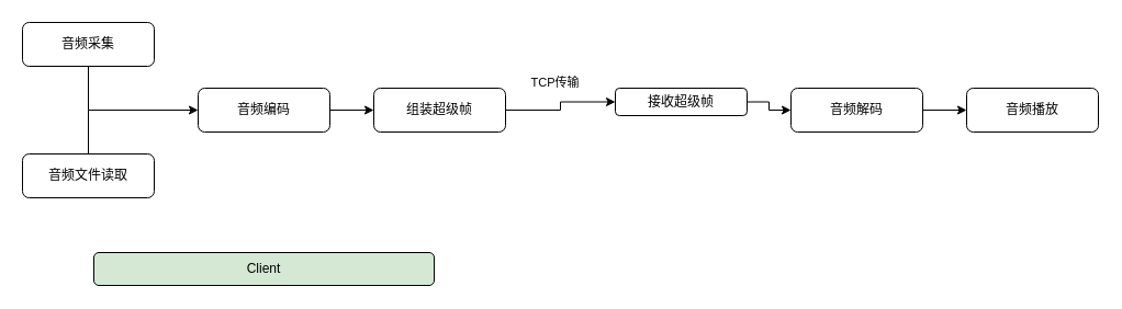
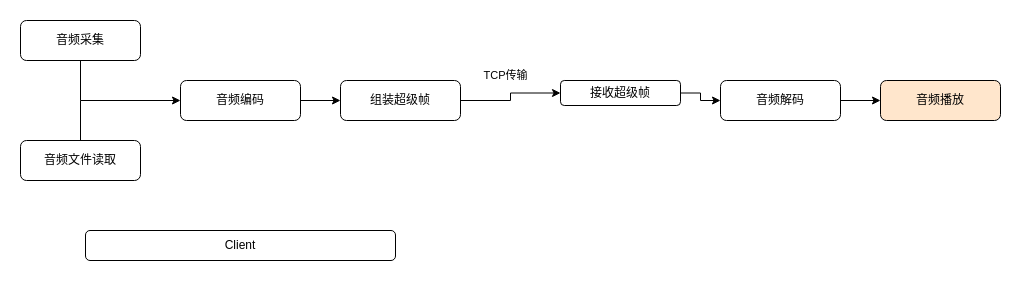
- <mxCell id="16" value="音频播放" style="rounded=1;whiteSpace=wrap;html=1;fontSize=12;glass=0;strokeWidth=1;shadow=0;" parent="1" vertex="1"><mxGeometry x="880" y="80" width="120" height="40" as="geometry" /></mxCell>
+ <mxCell id="16" value="音频播放" style="rounded=1;whiteSpace=wrap;html=1;fontSize=12;glass=0;strokeWidth=1;shadow=0;fillColor=#ffe6cc;" parent="1" vertex="1"><mxGeometry x="880" y="80" width="120" height="40" as="geometry" /></mxCell>
- <mxCell id="8" value="Client" style="rounded=1;whiteSpace=wrap;html=1;fontSize=12;glass=0;strokeWidth=1;shadow=0;fillColor=#d5e8d4;" parent="1" vertex="1"><mxGeometry x="85" y="230" width="310" height="30" as="geometry" /></mxCell>
+ <mxCell id="8" value="Client" style="rounded=1;whiteSpace=wrap;html=1;fontSize=12;glass=0;strokeWidth=1;shadow=0;" parent="1" vertex="1"><mxGeometry x="85" y="230" width="310" height="30" as="geometry" /></mxCell>
